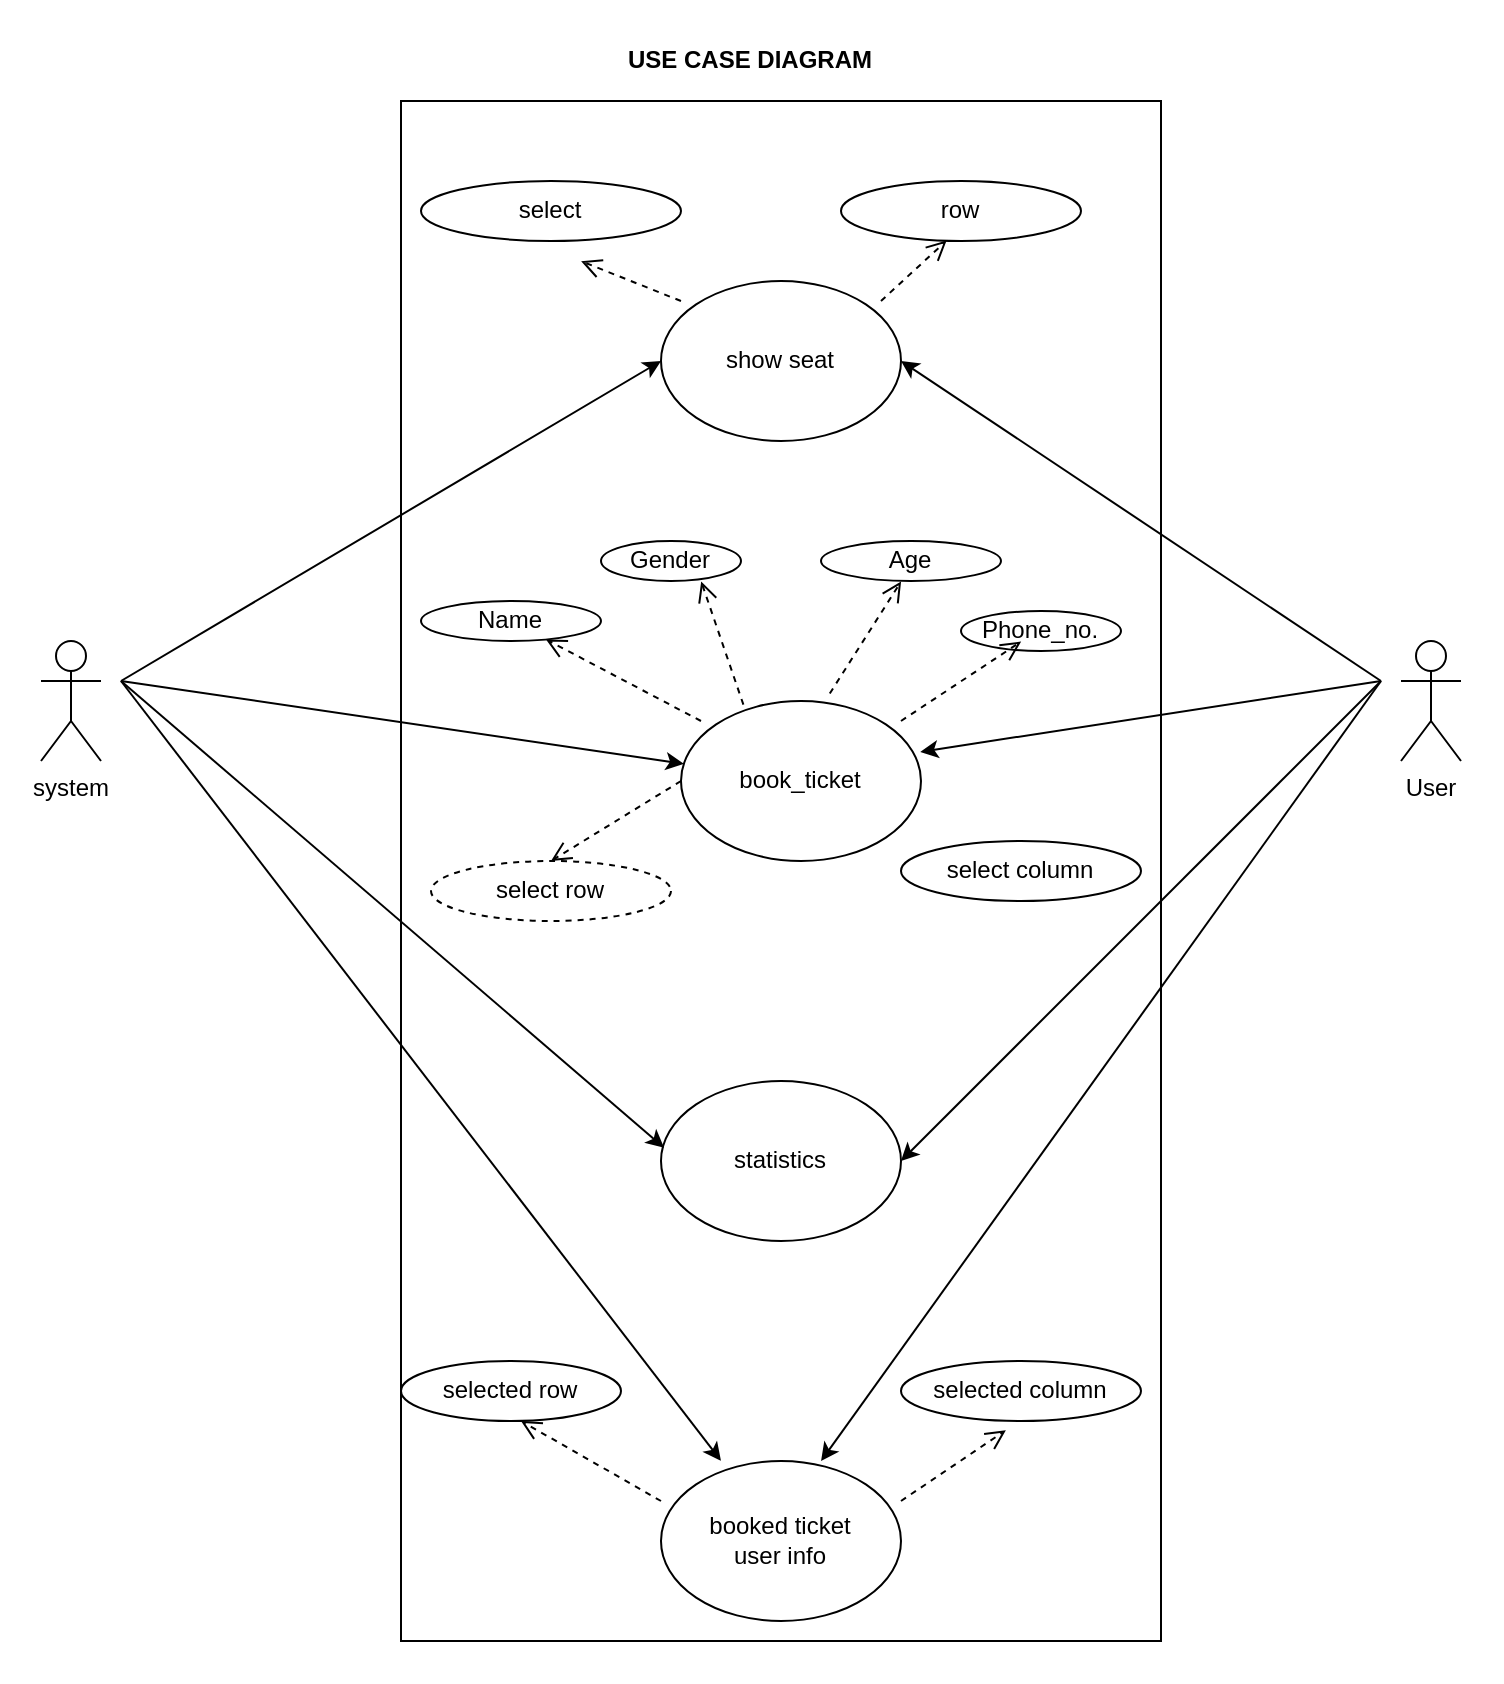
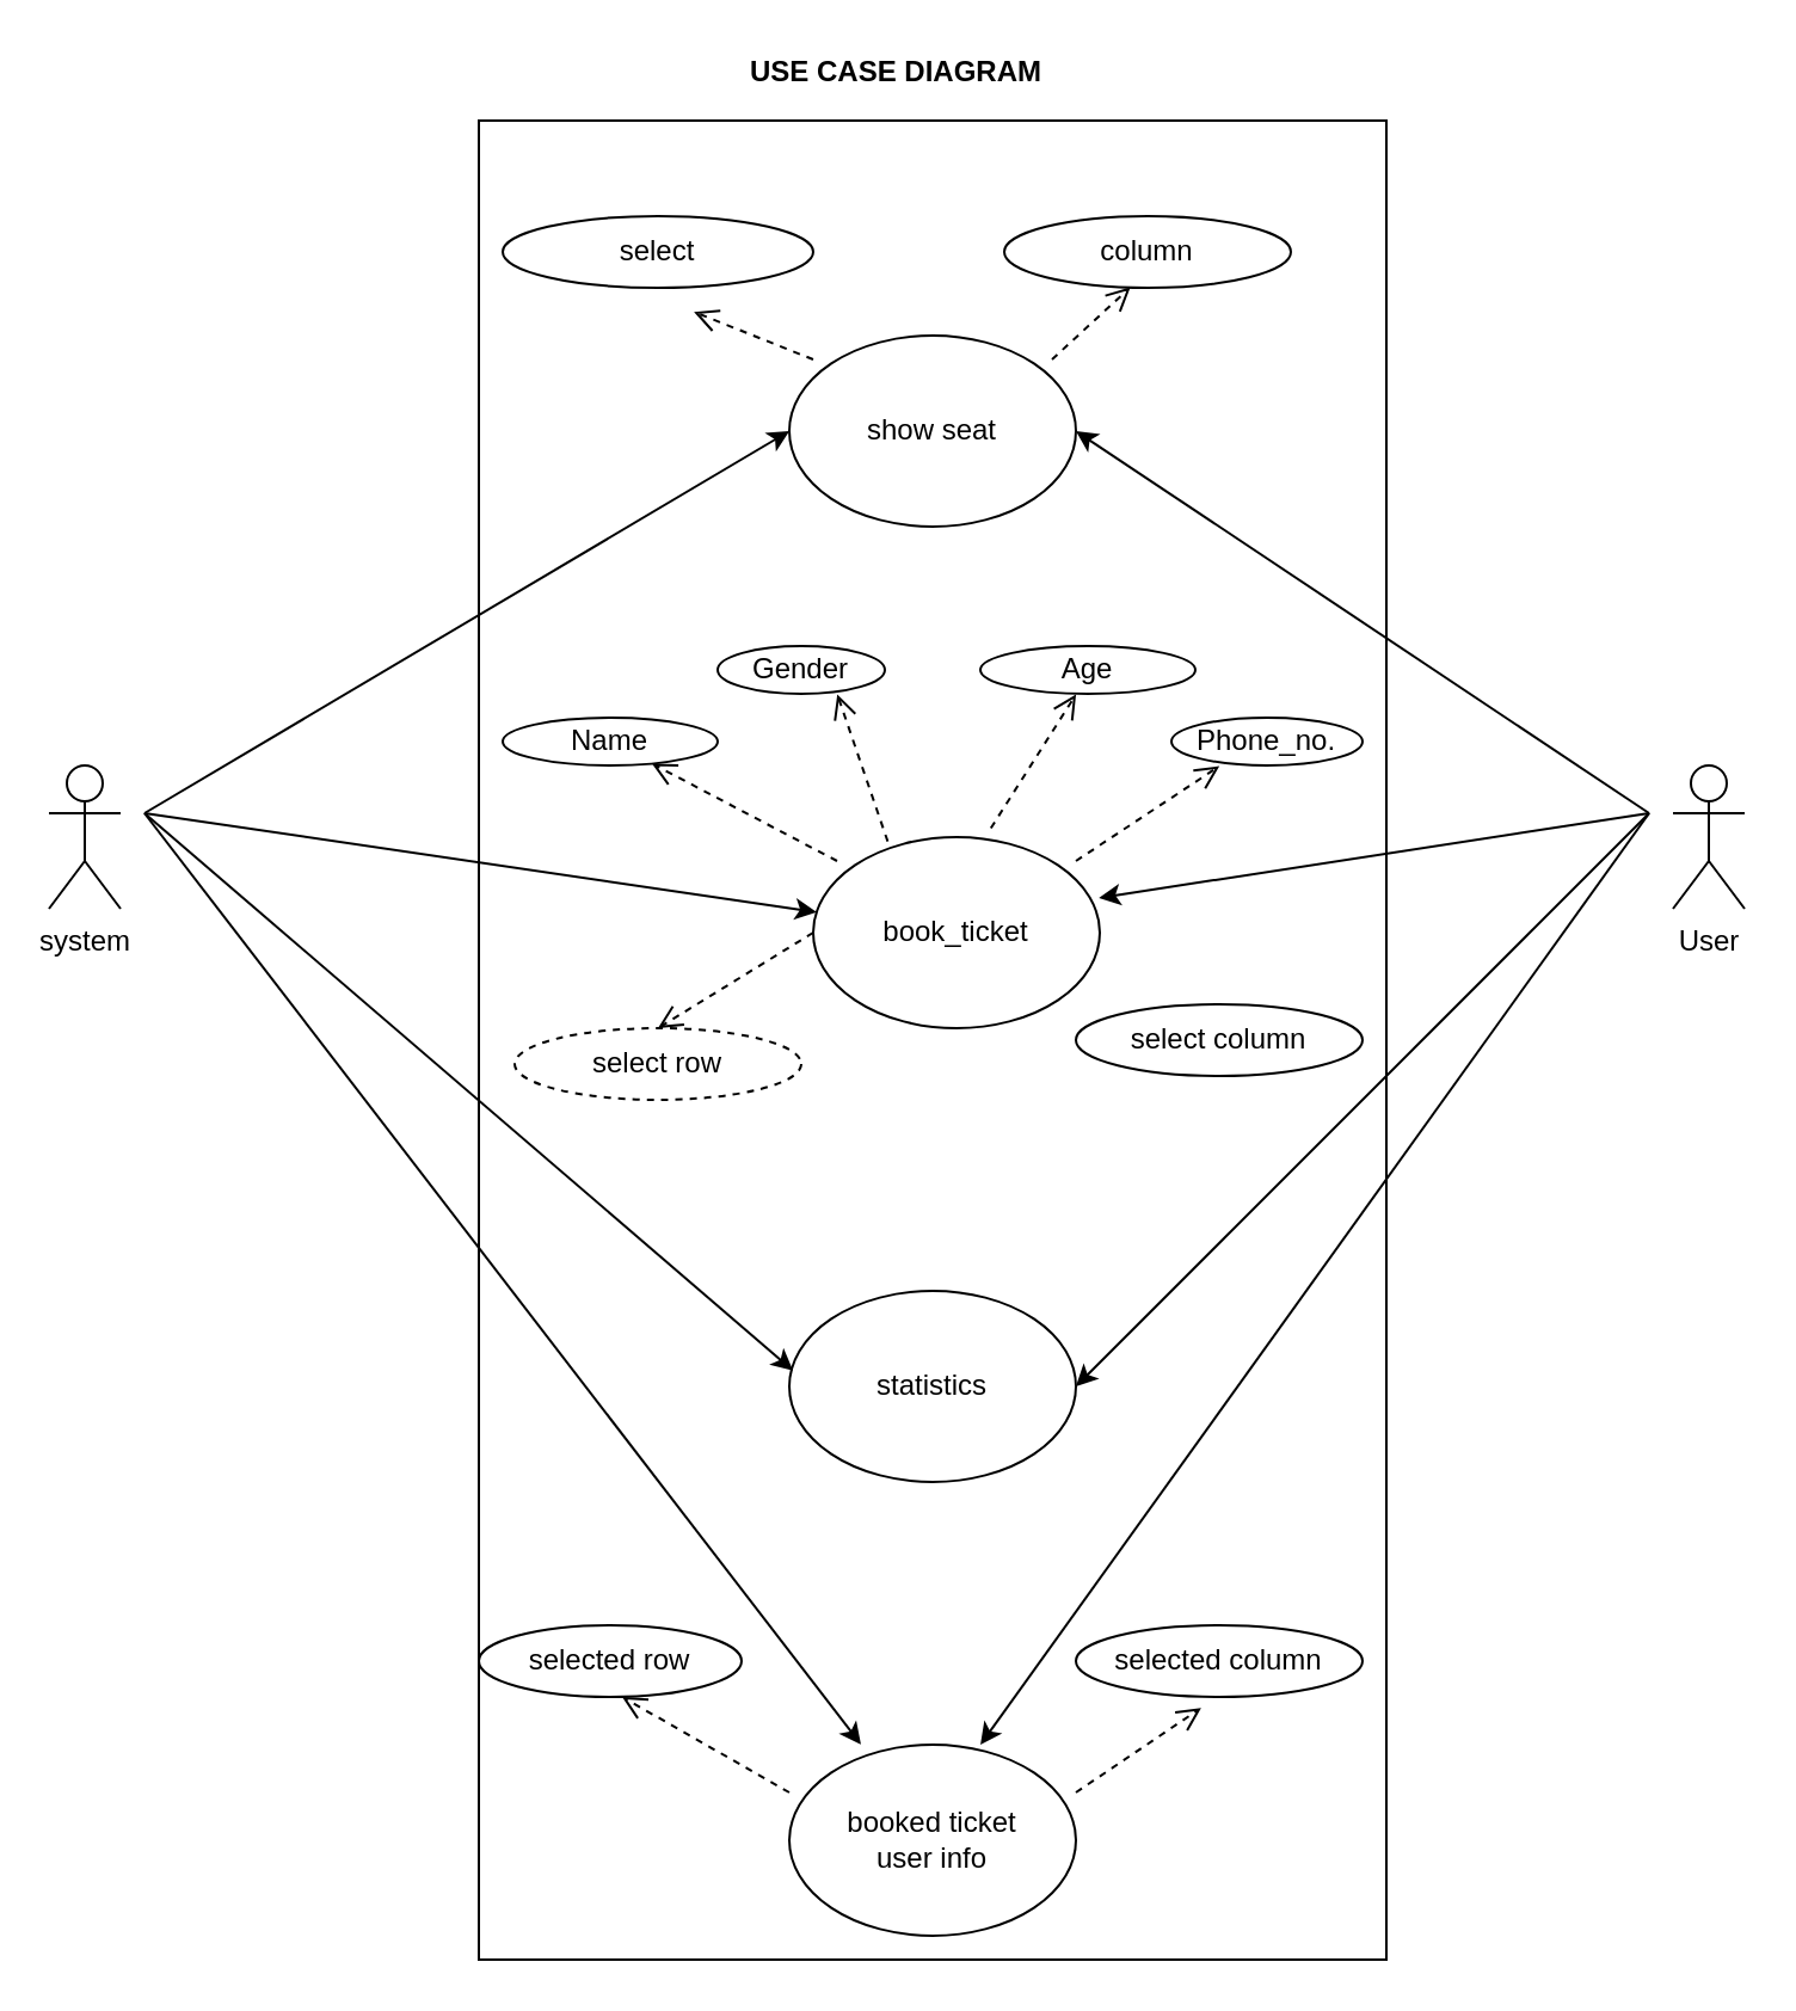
- <mxCell id="18" value="row" style="ellipse;whiteSpace=wrap;html=1;" parent="1" vertex="1"><mxGeometry x="420" y="90" width="120" height="30" as="geometry" /></mxCell>
+ <mxCell id="18" value="column" style="ellipse;whiteSpace=wrap;html=1;" parent="1" vertex="1"><mxGeometry x="420" y="90" width="120" height="30" as="geometry" /></mxCell>
- <mxCell id="32" value="Phone_no." style="ellipse;whiteSpace=wrap;html=1;" parent="1" vertex="1"><mxGeometry x="480" y="305" width="80" height="20" as="geometry" /></mxCell>
+ <mxCell id="32" value="Phone_no." style="ellipse;whiteSpace=wrap;html=1;" parent="1" vertex="1"><mxGeometry x="490" y="300" width="80" height="20" as="geometry" /></mxCell>
